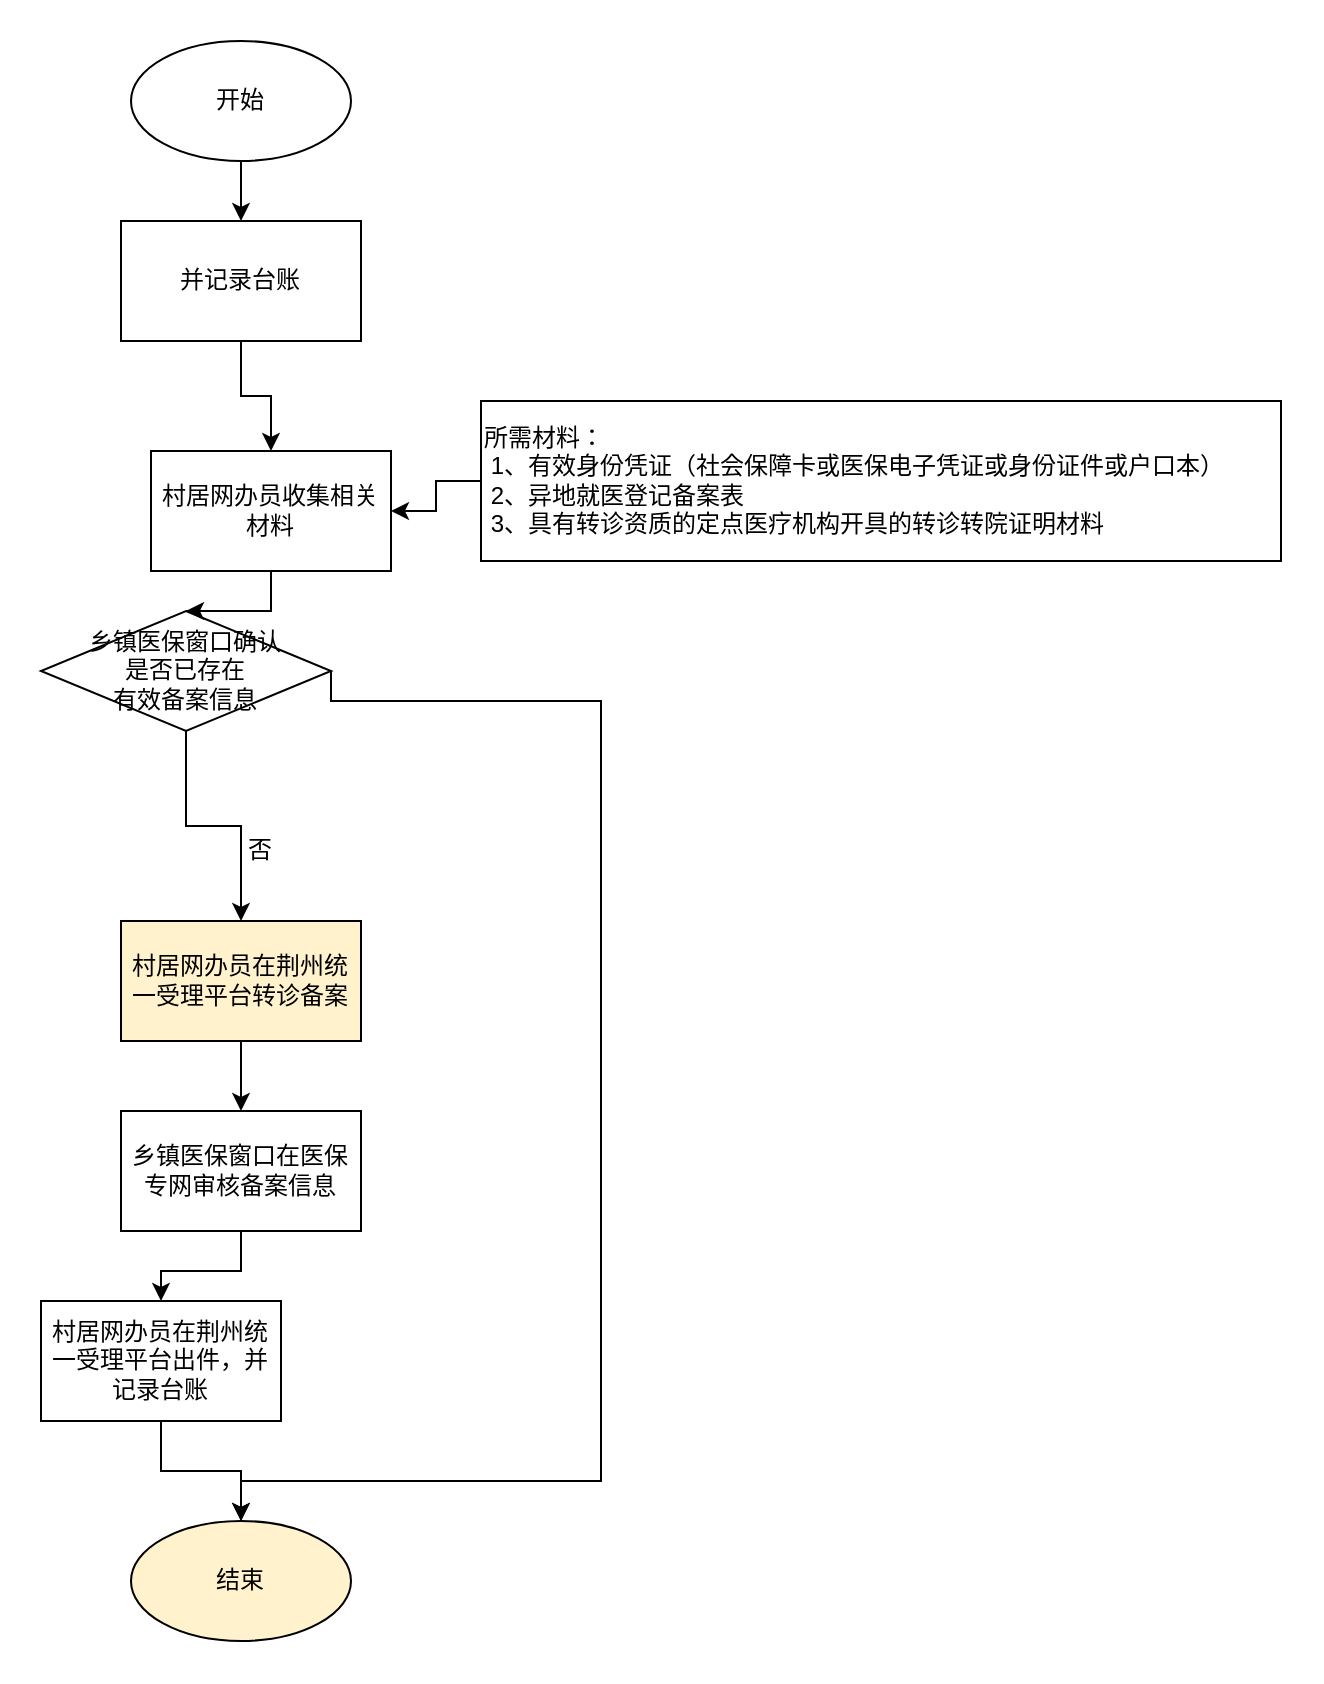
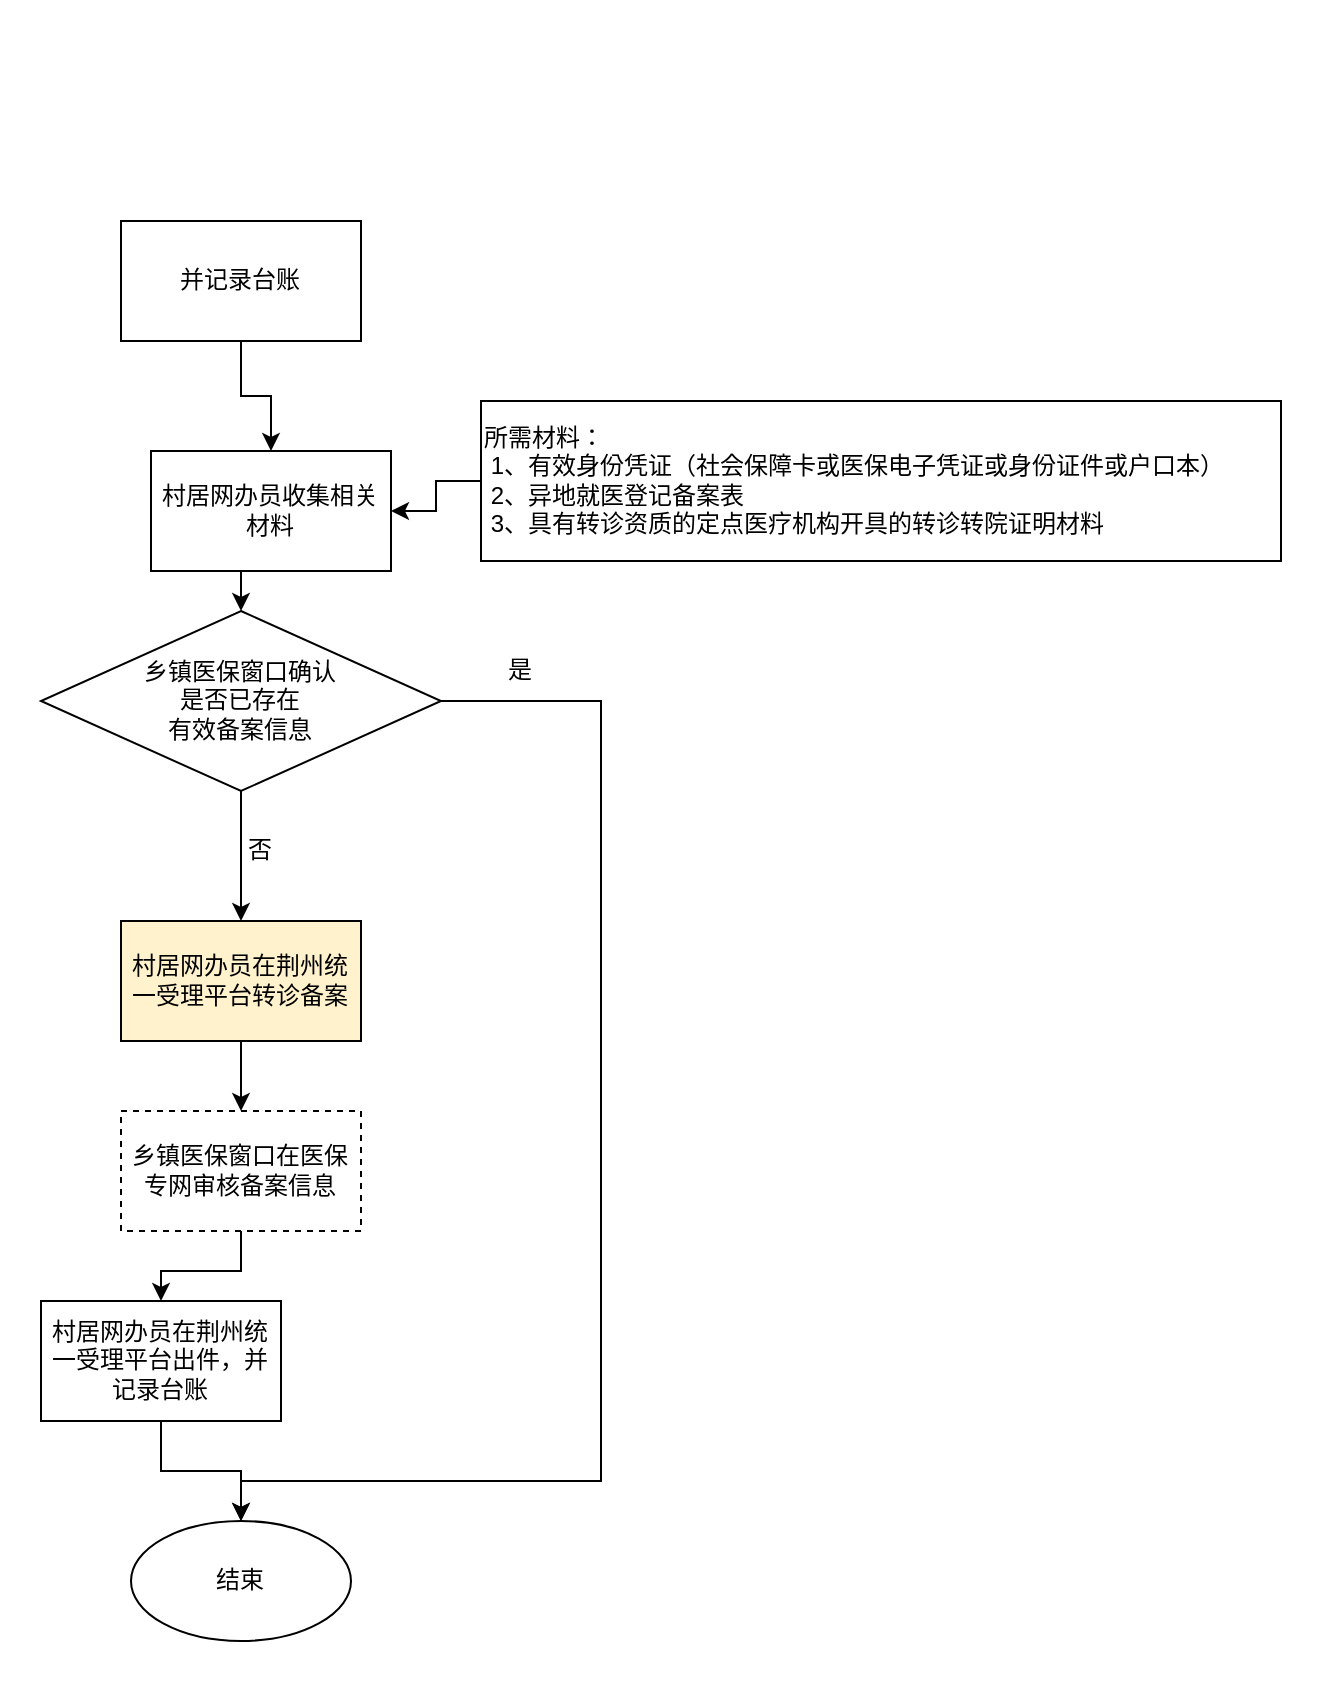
- <mxCell id="3" value="开始" style="ellipse;whiteSpace=wrap;html=1;" parent="1" vertex="1"><mxGeometry x="65" y="20" width="110" height="60" as="geometry" /></mxCell>
- <mxCell id="2" style="edgeStyle=orthogonalEdgeStyle;rounded=0;orthogonalLoop=1;jettySize=auto;html=1;exitX=0.5;exitY=1;exitDx=0;exitDy=0;jumpSize=5;" parent="1" source="3" target="7" edge="1"><mxGeometry relative="1" as="geometry" /></mxCell>
- <mxCell id="9" value="乡镇医保窗口确认&lt;br&gt;是否已存在&lt;br&gt;有效备案信息" style="rhombus;whiteSpace=wrap;html=1;" parent="1" vertex="1"><mxGeometry x="20" y="305" width="145" height="60" as="geometry" /></mxCell>
+ <mxCell id="9" value="乡镇医保窗口确认&lt;br&gt;是否已存在&lt;br&gt;有效备案信息" style="rhombus;whiteSpace=wrap;html=1;" parent="1" vertex="1"><mxGeometry x="20" y="305" width="200" height="90" as="geometry" /></mxCell>
+ <mxCell id="18" value="是" style="text;html=1;strokeColor=none;fillColor=none;align=center;verticalAlign=middle;whiteSpace=wrap;rounded=0;" parent="1" vertex="1"><mxGeometry x="230" y="320" width="60" height="30" as="geometry" /></mxCell>
- <mxCell id="15" value="乡镇医保窗口在医保专网审核备案信息" style="rounded=0;whiteSpace=wrap;html=1;" parent="1" vertex="1"><mxGeometry x="60" y="555" width="120" height="60" as="geometry" /></mxCell>
+ <mxCell id="15" value="乡镇医保窗口在医保专网审核备案信息" style="rounded=0;whiteSpace=wrap;html=1;dashed=1;" parent="1" vertex="1"><mxGeometry x="60" y="555" width="120" height="60" as="geometry" /></mxCell>
- <mxCell id="4" value="结束" style="ellipse;whiteSpace=wrap;html=1;fillColor=#fff2cc;" parent="1" vertex="1"><mxGeometry x="65" y="760" width="110" height="60" as="geometry" /></mxCell>
+ <mxCell id="4" value="结束" style="ellipse;whiteSpace=wrap;html=1;" parent="1" vertex="1"><mxGeometry x="65" y="760" width="110" height="60" as="geometry" /></mxCell>
